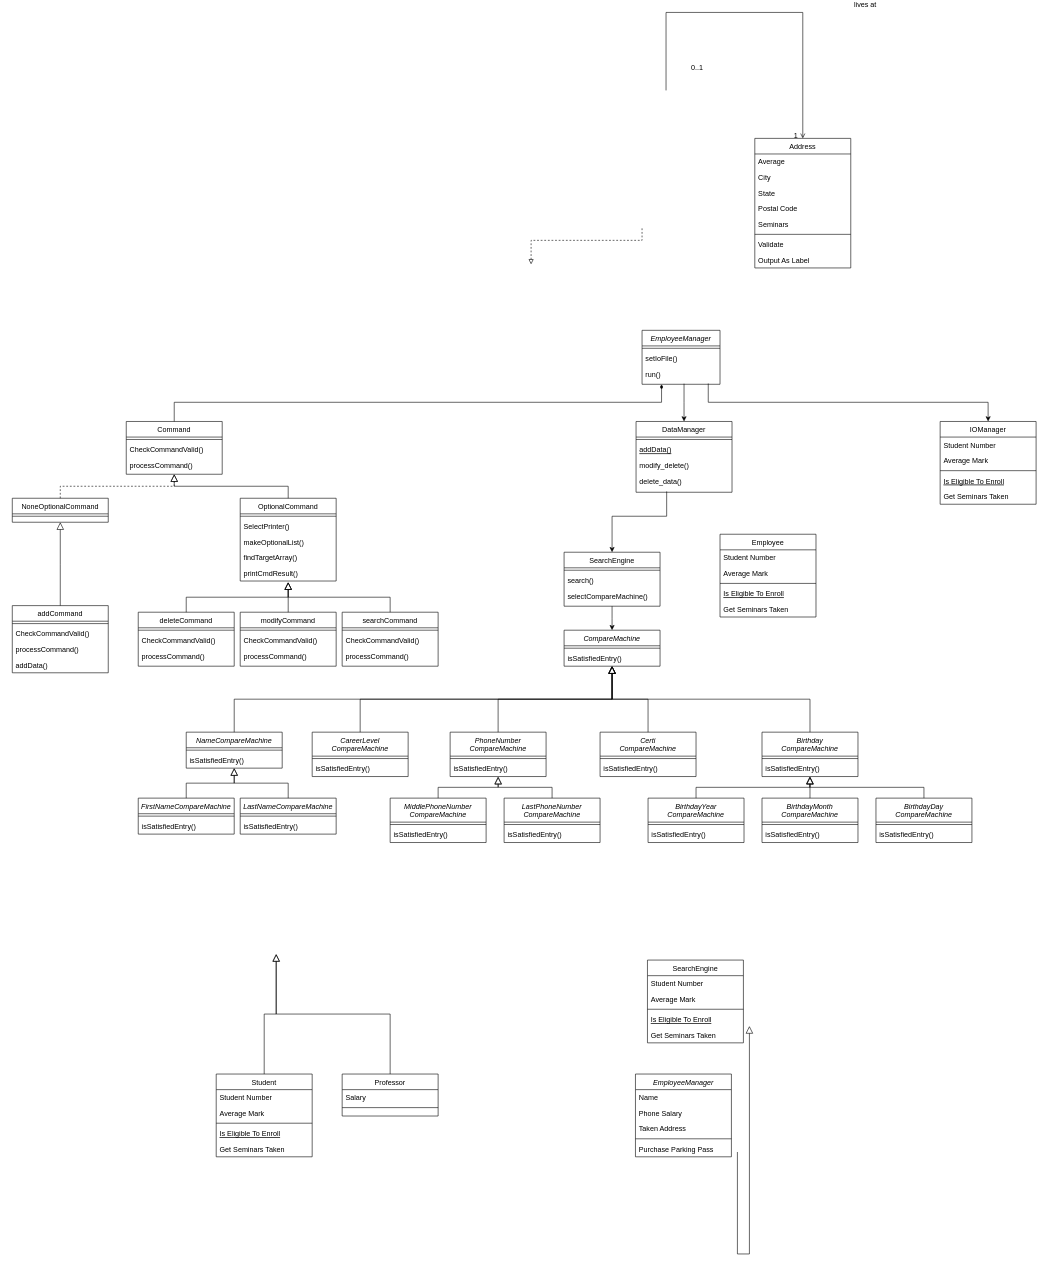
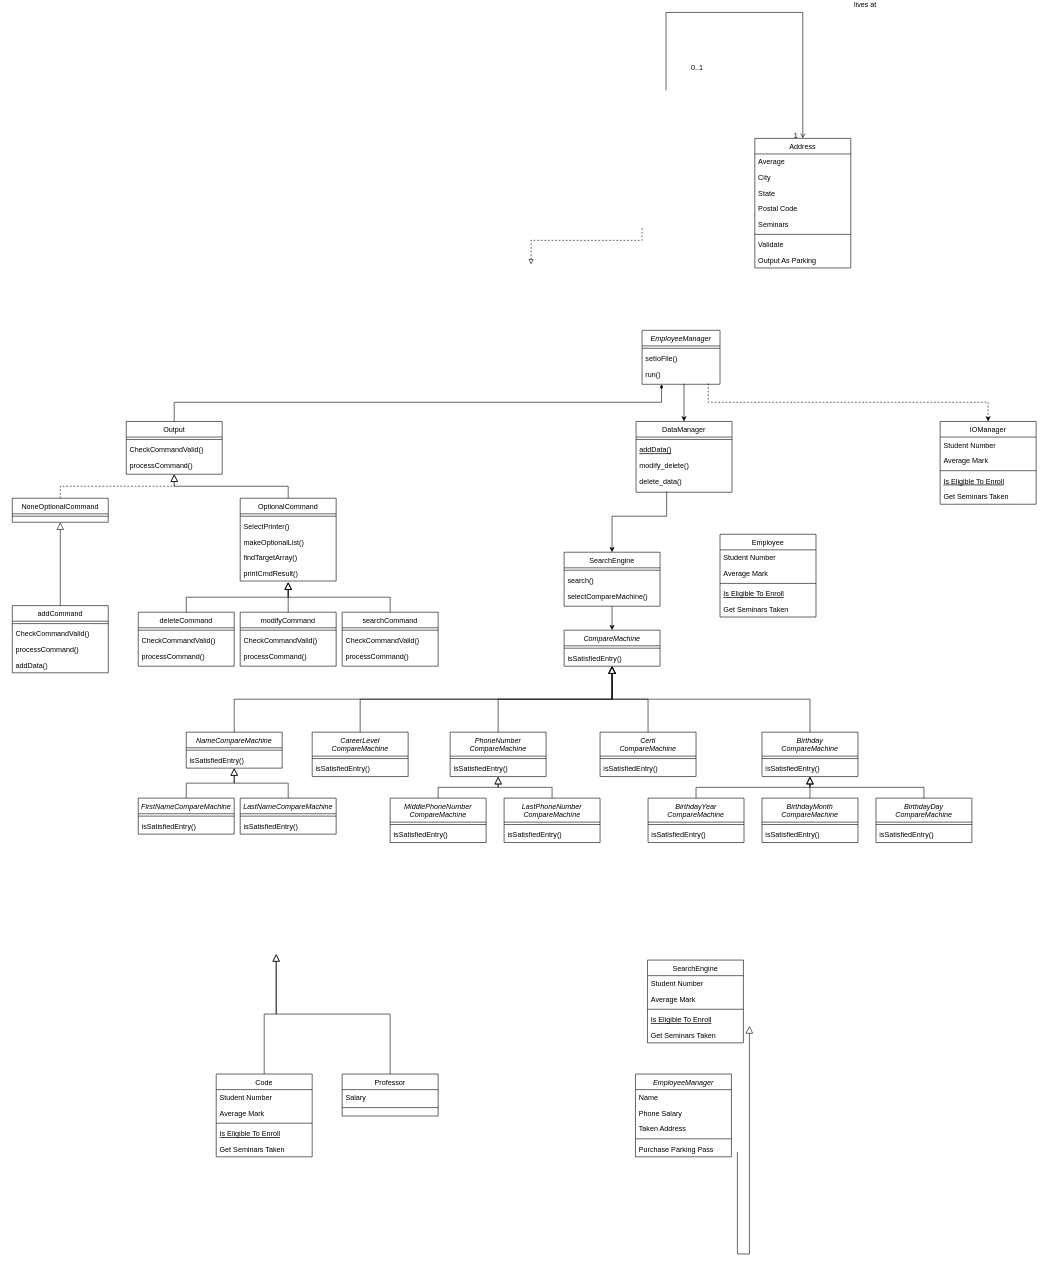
- <mxCell id="20" value="Output As Label" style="text;align=left;verticalAlign=top;spacingLeft=4;spacingRight=4;overflow=hidden;rotatable=0;points=[[0,0.5],[1,0.5]];portConstraint=eastwest;" parent="12" vertex="1"><mxGeometry y="190" width="160" height="26" as="geometry" /></mxCell>
+ <mxCell id="20" value="Output As Parking" style="text;align=left;verticalAlign=top;spacingLeft=4;spacingRight=4;overflow=hidden;rotatable=0;points=[[0,0.5],[1,0.5]];portConstraint=eastwest;" parent="12" vertex="1"><mxGeometry y="190" width="160" height="26" as="geometry" /></mxCell>
- <mxCell id="55" value="" style="endArrow=classic;endFill=1;shadow=0;strokeWidth=1;rounded=0;edgeStyle=elbowEdgeStyle;elbow=vertical;entryX=0.5;entryY=0;entryDx=0;entryDy=0;exitX=0.849;exitY=1.103;exitDx=0;exitDy=0;exitPerimeter=0;" edge="1" parent="1" source="5" target="42"><mxGeometry width="160" relative="1" as="geometry"><mxPoint x="1112.5" y="650" as="sourcePoint" /><mxPoint x="920" y="712" as="targetPoint" /><Array as="points"><mxPoint x="1290" y="670" /><mxPoint x="1150" y="710" /></Array></mxGeometry></mxCell>
+ <mxCell id="55" value="" style="endArrow=classic;endFill=1;shadow=0;strokeWidth=1;rounded=0;edgeStyle=elbowEdgeStyle;elbow=vertical;entryX=0.5;entryY=0;entryDx=0;entryDy=0;exitX=0.849;exitY=1.103;exitDx=0;exitDy=0;exitPerimeter=0;dashed=1;" edge="1" parent="1" source="5" target="42"><mxGeometry width="160" relative="1" as="geometry"><mxPoint x="1112.5" y="650" as="sourcePoint" /><mxPoint x="920" y="712" as="targetPoint" /><Array as="points"><mxPoint x="1290" y="670" /><mxPoint x="1150" y="710" /></Array></mxGeometry></mxCell>
- <mxCell id="6" value="Command" style="swimlane;fontStyle=0;align=center;verticalAlign=top;childLayout=stackLayout;horizontal=1;startSize=26;horizontalStack=0;resizeParent=1;resizeLast=0;collapsible=1;marginBottom=0;rounded=0;shadow=0;strokeWidth=1;" parent="1" vertex="1"><mxGeometry x="210" y="702" width="160" height="88" as="geometry"><mxRectangle x="130" y="380" width="160" height="26" as="alternateBounds" /></mxGeometry></mxCell>
+ <mxCell id="6" value="Output" style="swimlane;fontStyle=0;align=center;verticalAlign=top;childLayout=stackLayout;horizontal=1;startSize=26;horizontalStack=0;resizeParent=1;resizeLast=0;collapsible=1;marginBottom=0;rounded=0;shadow=0;strokeWidth=1;" parent="1" vertex="1"><mxGeometry x="210" y="702" width="160" height="88" as="geometry"><mxRectangle x="130" y="380" width="160" height="26" as="alternateBounds" /></mxGeometry></mxCell>
- <mxCell id="31" value="Student" style="swimlane;fontStyle=0;align=center;verticalAlign=top;childLayout=stackLayout;horizontal=1;startSize=26;horizontalStack=0;resizeParent=1;resizeLast=0;collapsible=1;marginBottom=0;rounded=0;shadow=0;strokeWidth=1;" vertex="1" parent="1"><mxGeometry x="360" y="1790" width="160" height="138" as="geometry"><mxRectangle x="130" y="380" width="160" height="26" as="alternateBounds" /></mxGeometry></mxCell>
+ <mxCell id="31" value="Code" style="swimlane;fontStyle=0;align=center;verticalAlign=top;childLayout=stackLayout;horizontal=1;startSize=26;horizontalStack=0;resizeParent=1;resizeLast=0;collapsible=1;marginBottom=0;rounded=0;shadow=0;strokeWidth=1;" vertex="1" parent="1"><mxGeometry x="360" y="1790" width="160" height="138" as="geometry"><mxRectangle x="130" y="380" width="160" height="26" as="alternateBounds" /></mxGeometry></mxCell>
